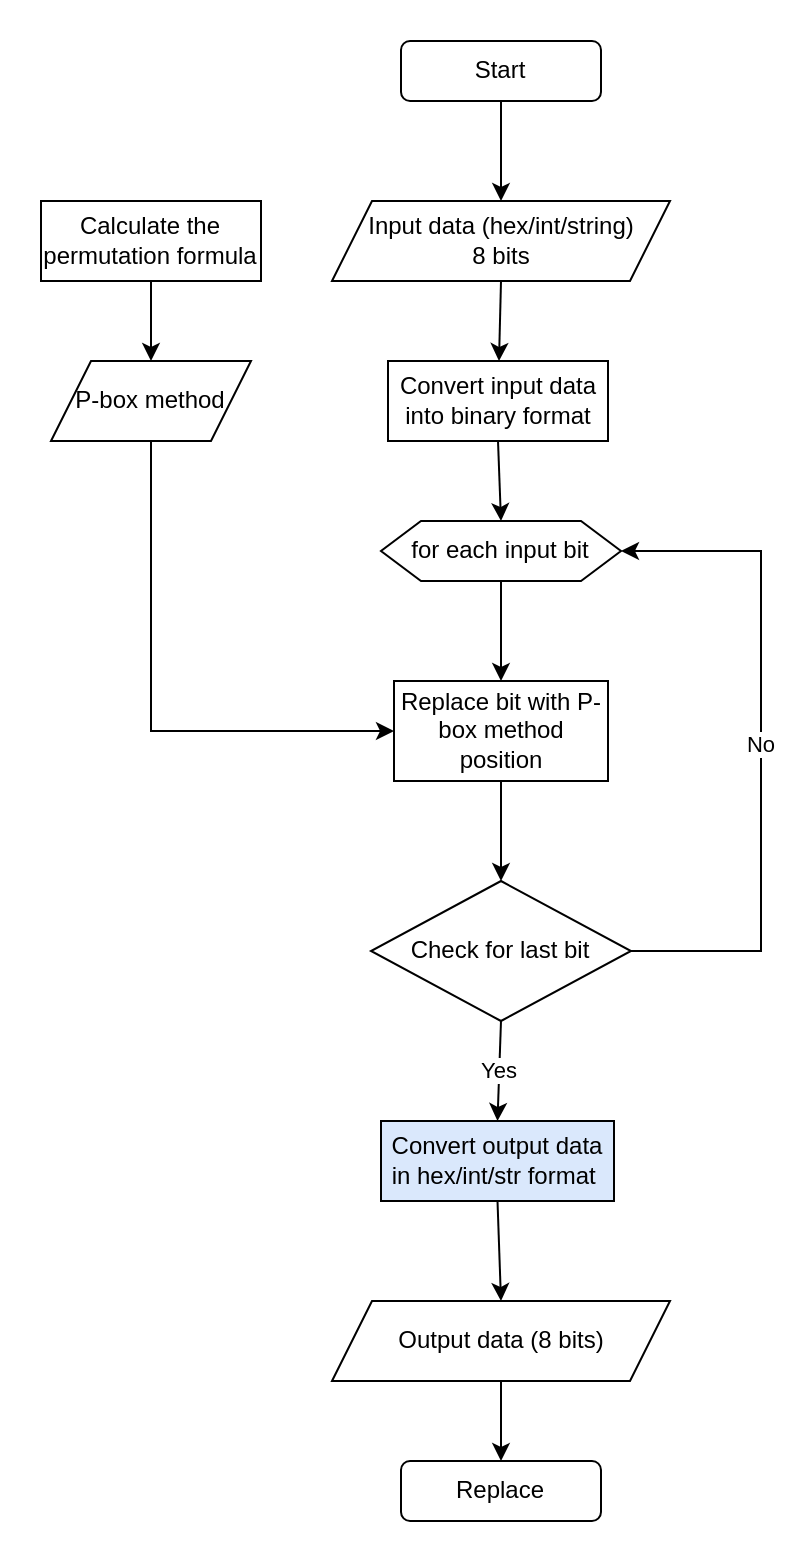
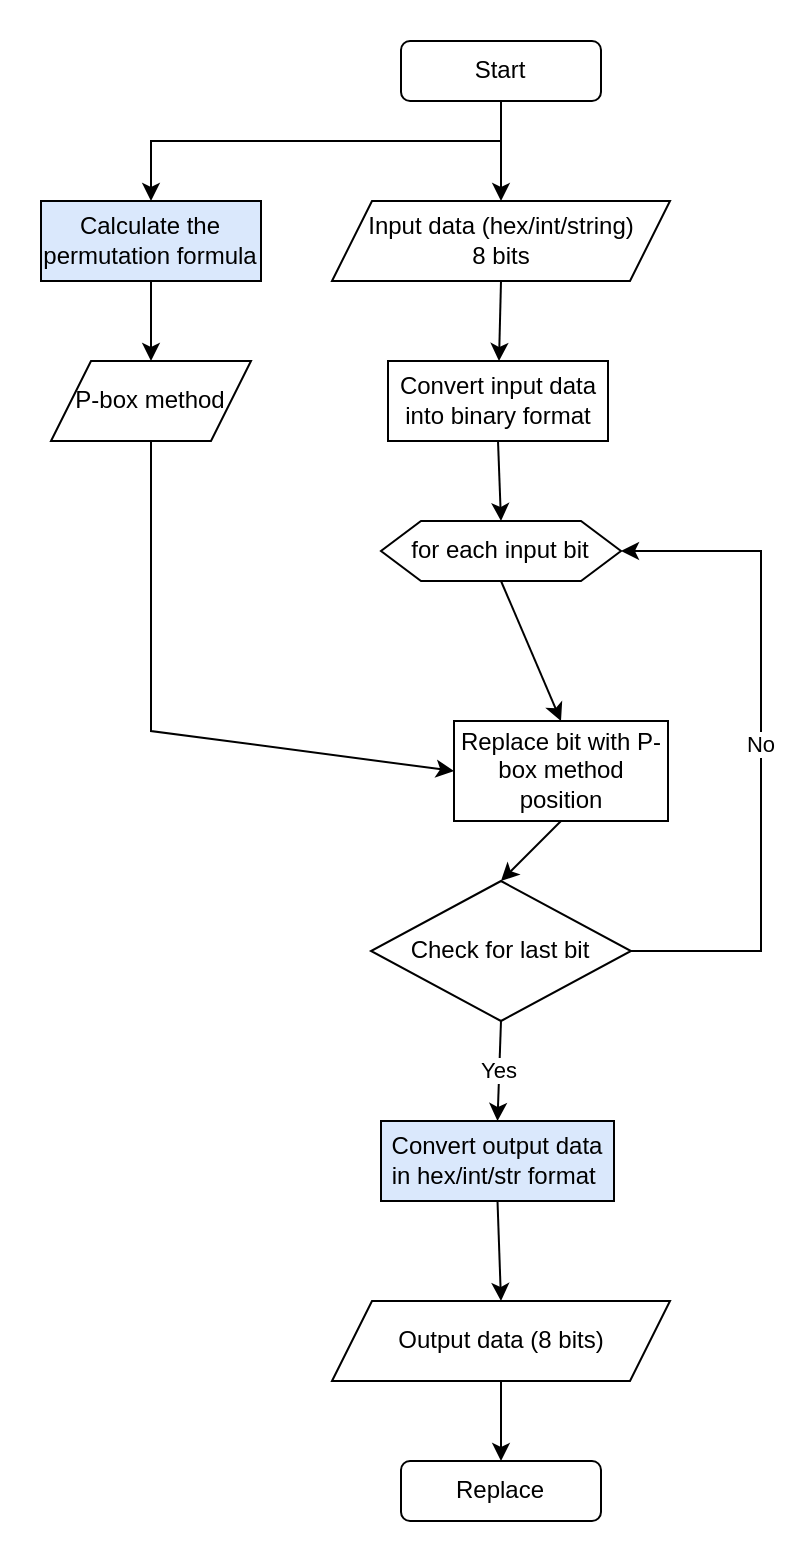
+ <mxCell id="12" value="" style="endArrow=classic;html=1;rounded=0;exitX=0.5;exitY=1;exitDx=0;exitDy=0;entryX=0.5;entryY=0;entryDx=0;entryDy=0;" edge="1" parent="1" source="2" target="7"><mxGeometry width="50" height="50" relative="1" as="geometry"><mxPoint x="40" y="80" as="sourcePoint" /><mxPoint x="90" y="30" as="targetPoint" /><Array as="points"><mxPoint x="250" y="70" /><mxPoint x="75" y="70" /></Array></mxGeometry></mxCell>
- <mxCell id="7" value="Calculate the permutation formula" style="rounded=0;whiteSpace=wrap;html=1;" vertex="1" parent="1"><mxGeometry x="20" y="100" width="110" height="40" as="geometry" /></mxCell>
+ <mxCell id="7" value="Calculate the permutation formula" style="rounded=0;whiteSpace=wrap;html=1;fillColor=#dae8fc;" vertex="1" parent="1"><mxGeometry x="20" y="100" width="110" height="40" as="geometry" /></mxCell>
- <mxCell id="8" value="Replace bit with P-box method position" style="rounded=0;whiteSpace=wrap;html=1;" vertex="1" parent="1"><mxGeometry x="196.5" y="340" width="107" height="50" as="geometry" /></mxCell>
+ <mxCell id="8" value="Replace bit with P-box method position" style="rounded=0;whiteSpace=wrap;html=1;" vertex="1" parent="1"><mxGeometry x="226.5" y="360" width="107" height="50" as="geometry" /></mxCell>
